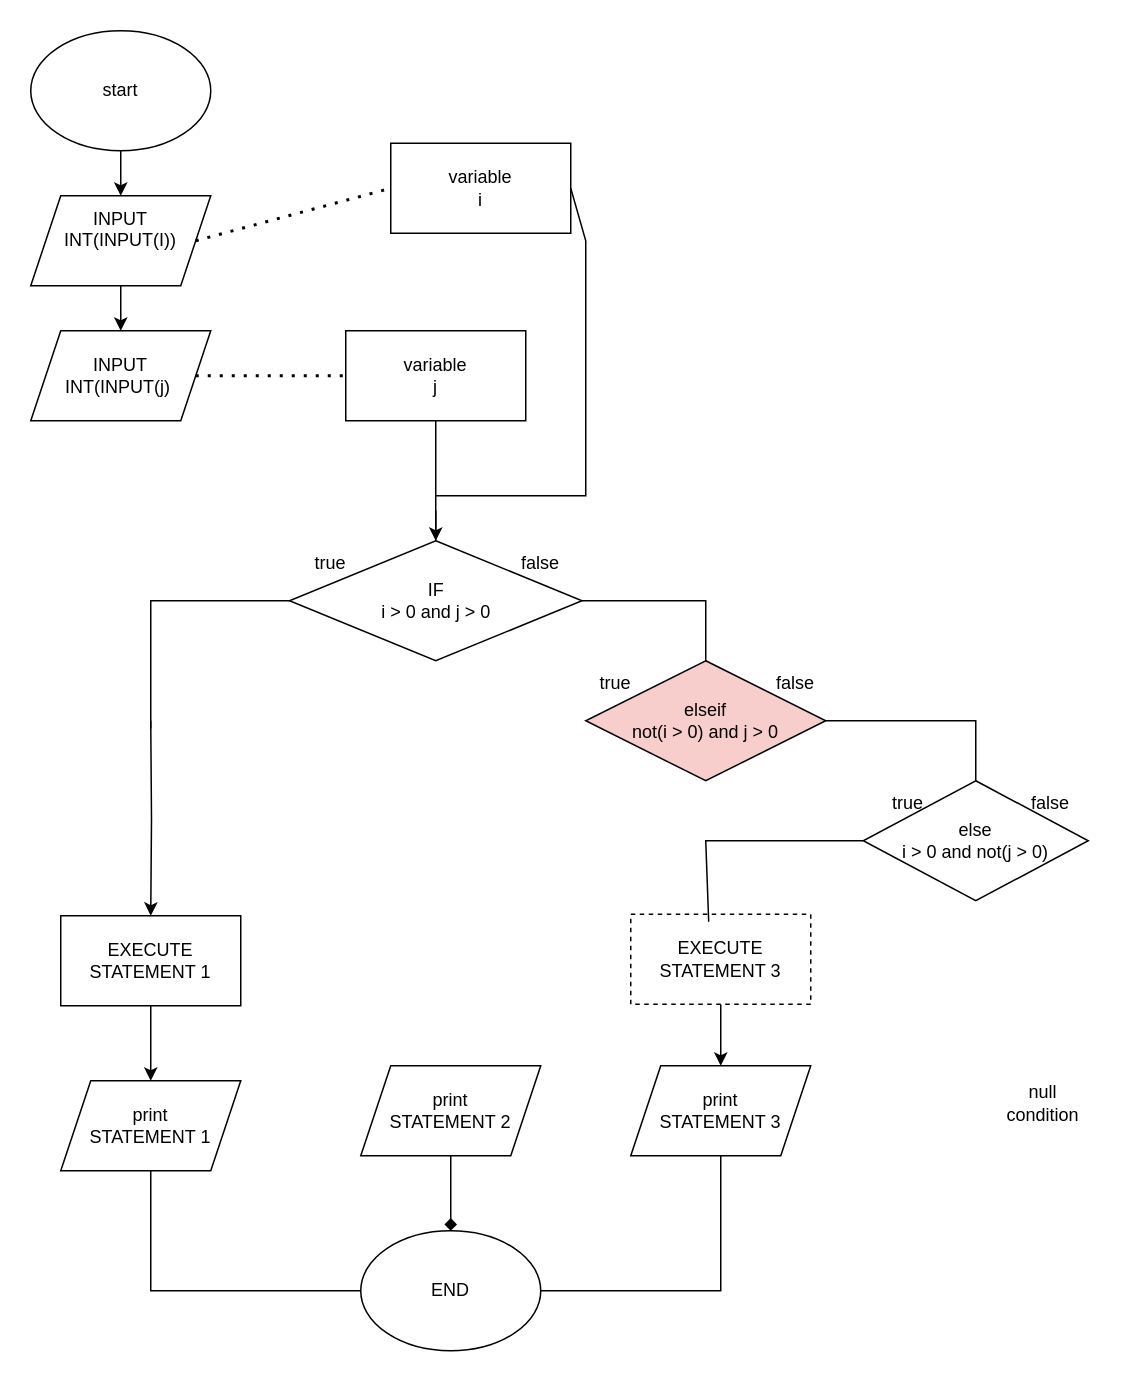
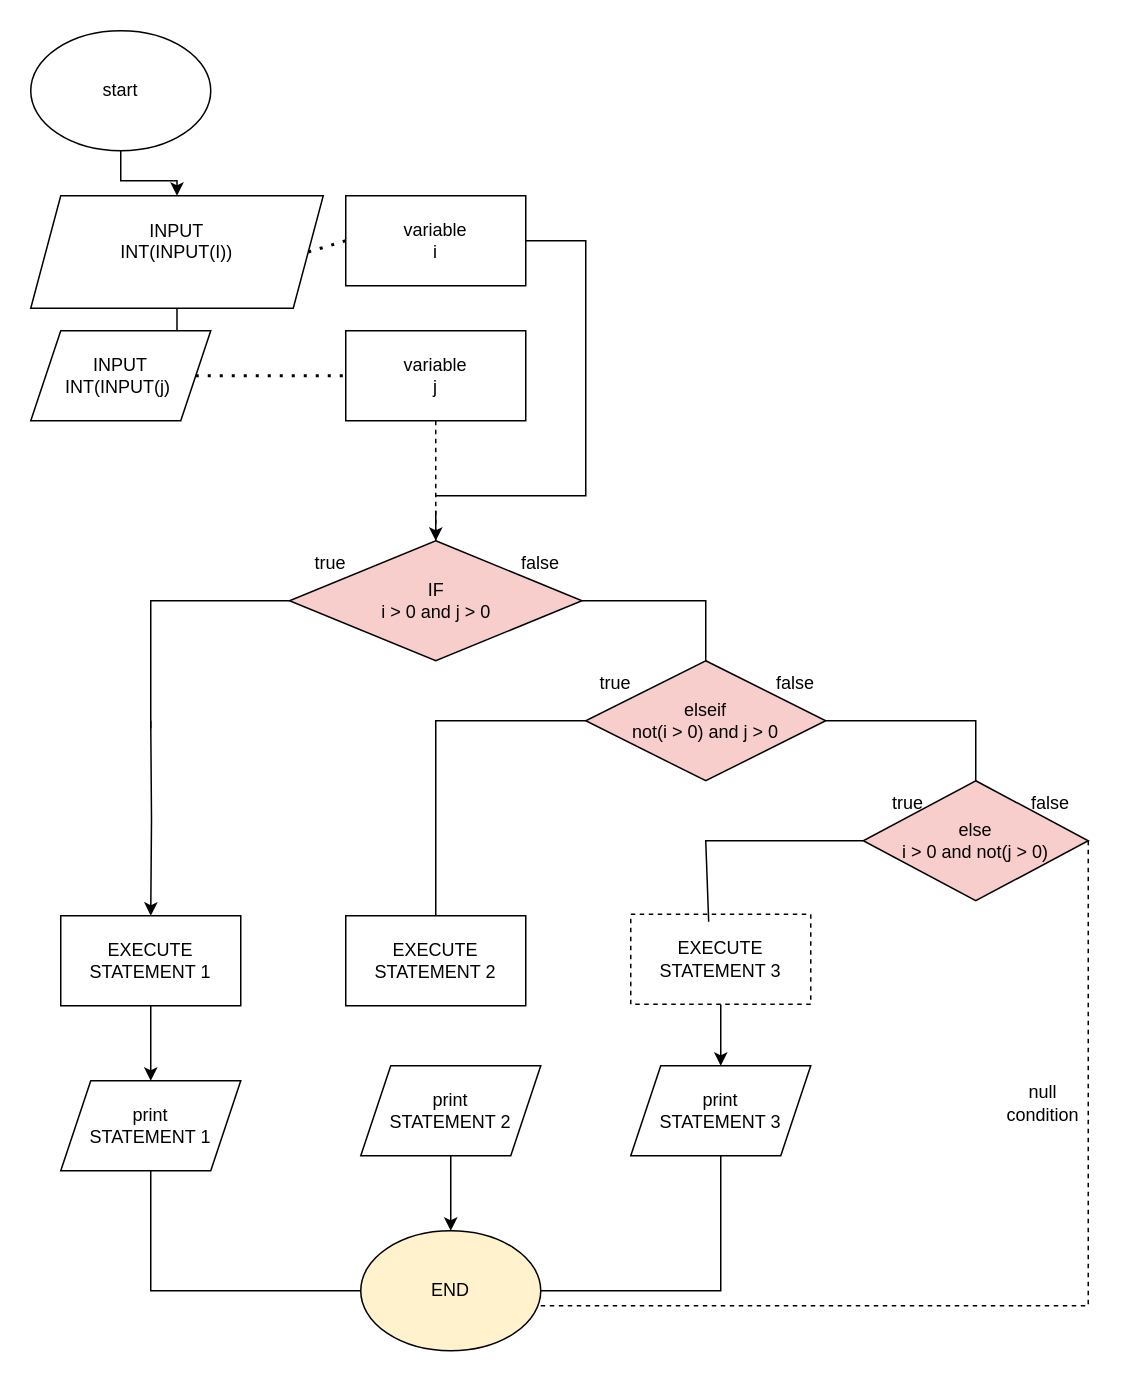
- <mxCell id="38" value="variable&lt;div&gt;i&lt;/div&gt;" style="rounded=0;whiteSpace=wrap;html=1;" vertex="1" parent="1"><mxGeometry x="260" y="95" width="120" height="60" as="geometry" /></mxCell>
+ <mxCell id="38" value="variable&lt;div&gt;i&lt;/div&gt;" style="rounded=0;whiteSpace=wrap;html=1;" vertex="1" parent="1"><mxGeometry x="230" y="130" width="120" height="60" as="geometry" /></mxCell>
- <mxCell id="15" value="INPUT&lt;div&gt;INT(INPUT(I))&lt;/div&gt;&lt;div&gt;&lt;br&gt;&lt;/div&gt;" style="shape=parallelogram;perimeter=parallelogramPerimeter;whiteSpace=wrap;html=1;fixedSize=1;" vertex="1" parent="1"><mxGeometry x="20" y="130" width="120" height="60" as="geometry" /></mxCell>
+ <mxCell id="15" value="INPUT&lt;div&gt;INT(INPUT(I))&lt;/div&gt;&lt;div&gt;&lt;br&gt;&lt;/div&gt;" style="shape=parallelogram;perimeter=parallelogramPerimeter;whiteSpace=wrap;html=1;fixedSize=1;" vertex="1" parent="1"><mxGeometry x="20" y="130" width="195" height="75" as="geometry" /></mxCell>
- <mxCell id="39" value="" style="edgeStyle=orthogonalEdgeStyle;rounded=0;orthogonalLoop=1;jettySize=auto;html=1;" edge="1" parent="1" source="40" target="2"><mxGeometry relative="1" as="geometry" /></mxCell>
+ <mxCell id="39" value="" style="edgeStyle=orthogonalEdgeStyle;rounded=0;orthogonalLoop=1;jettySize=auto;html=1;dashed=1;" edge="1" parent="1" source="40" target="2"><mxGeometry relative="1" as="geometry" /></mxCell>
- <mxCell id="2" value="&lt;div&gt;IF&lt;/div&gt;i &amp;gt; 0 and j &amp;gt; 0" style="rhombus;whiteSpace=wrap;html=1;" vertex="1" parent="1"><mxGeometry x="192.5" y="360" width="195" height="80" as="geometry" /></mxCell>
+ <mxCell id="2" value="&lt;div&gt;IF&lt;/div&gt;i &amp;gt; 0 and j &amp;gt; 0" style="rhombus;whiteSpace=wrap;html=1;fillColor=#f8cecc;" vertex="1" parent="1"><mxGeometry x="192.5" y="360" width="195" height="80" as="geometry" /></mxCell>
+ <mxCell id="30" value="" style="endArrow=none;html=1;rounded=0;entryX=0;entryY=0.5;entryDx=0;entryDy=0;exitX=0.5;exitY=0;exitDx=0;exitDy=0;" edge="1" parent="1" source="3" target="9"><mxGeometry width="50" height="50" relative="1" as="geometry"><mxPoint x="540" y="580" as="sourcePoint" /><mxPoint x="590" y="530" as="targetPoint" /><Array as="points"><mxPoint x="290" y="480" /></Array></mxGeometry></mxCell>
- <mxCell id="10" value="&lt;div&gt;&lt;span style=&quot;background-color: transparent; color: light-dark(rgb(0, 0, 0), rgb(255, 255, 255));&quot;&gt;else&lt;/span&gt;&lt;/div&gt;&lt;div&gt;&lt;span style=&quot;background-color: transparent; color: light-dark(rgb(0, 0, 0), rgb(255, 255, 255));&quot;&gt;i &amp;gt; 0 and not(j &amp;gt; 0)&lt;/span&gt;&lt;/div&gt;" style="rhombus;whiteSpace=wrap;html=1;" vertex="1" parent="1"><mxGeometry x="575" y="520" width="150" height="80" as="geometry" /></mxCell>
+ <mxCell id="10" value="&lt;div&gt;&lt;span style=&quot;background-color: transparent; color: light-dark(rgb(0, 0, 0), rgb(255, 255, 255));&quot;&gt;else&lt;/span&gt;&lt;/div&gt;&lt;div&gt;&lt;span style=&quot;background-color: transparent; color: light-dark(rgb(0, 0, 0), rgb(255, 255, 255));&quot;&gt;i &amp;gt; 0 and not(j &amp;gt; 0)&lt;/span&gt;&lt;/div&gt;" style="rhombus;whiteSpace=wrap;html=1;fillColor=#f8cecc;" vertex="1" parent="1"><mxGeometry x="575" y="520" width="150" height="80" as="geometry" /></mxCell>
+ <mxCell id="3" value="EXECUTE&lt;div&gt;STATEMENT 2&lt;/div&gt;" style="rounded=0;whiteSpace=wrap;html=1;" vertex="1" parent="1"><mxGeometry x="230" y="610" width="120" height="60" as="geometry" /></mxCell>
- <mxCell id="22" value="" style="edgeStyle=orthogonalEdgeStyle;rounded=0;orthogonalLoop=1;jettySize=auto;html=1;endArrow=diamond;" edge="1" parent="1" source="23" target="18"><mxGeometry relative="1" as="geometry" /></mxCell>
+ <mxCell id="22" value="" style="edgeStyle=orthogonalEdgeStyle;rounded=0;orthogonalLoop=1;jettySize=auto;html=1;" edge="1" parent="1" source="23" target="18"><mxGeometry relative="1" as="geometry" /></mxCell>
- <mxCell id="18" value="END" style="ellipse;whiteSpace=wrap;html=1;" vertex="1" parent="1"><mxGeometry x="240" y="820" width="120" height="80" as="geometry" /></mxCell>
+ <mxCell id="18" value="END" style="ellipse;whiteSpace=wrap;html=1;fillColor=#fff2cc;" vertex="1" parent="1"><mxGeometry x="240" y="820" width="120" height="80" as="geometry" /></mxCell>
+ <mxCell id="34" value="" style="endArrow=none;dashed=1;html=1;rounded=0;entryX=1;entryY=0.5;entryDx=0;entryDy=0;exitX=1;exitY=0.625;exitDx=0;exitDy=0;exitPerimeter=0;" edge="1" parent="1" source="18" target="10"><mxGeometry width="50" height="50" relative="1" as="geometry"><mxPoint x="480" y="870" as="sourcePoint" /><mxPoint x="590" y="530" as="targetPoint" /><Array as="points"><mxPoint x="725" y="870" /></Array></mxGeometry></mxCell>
